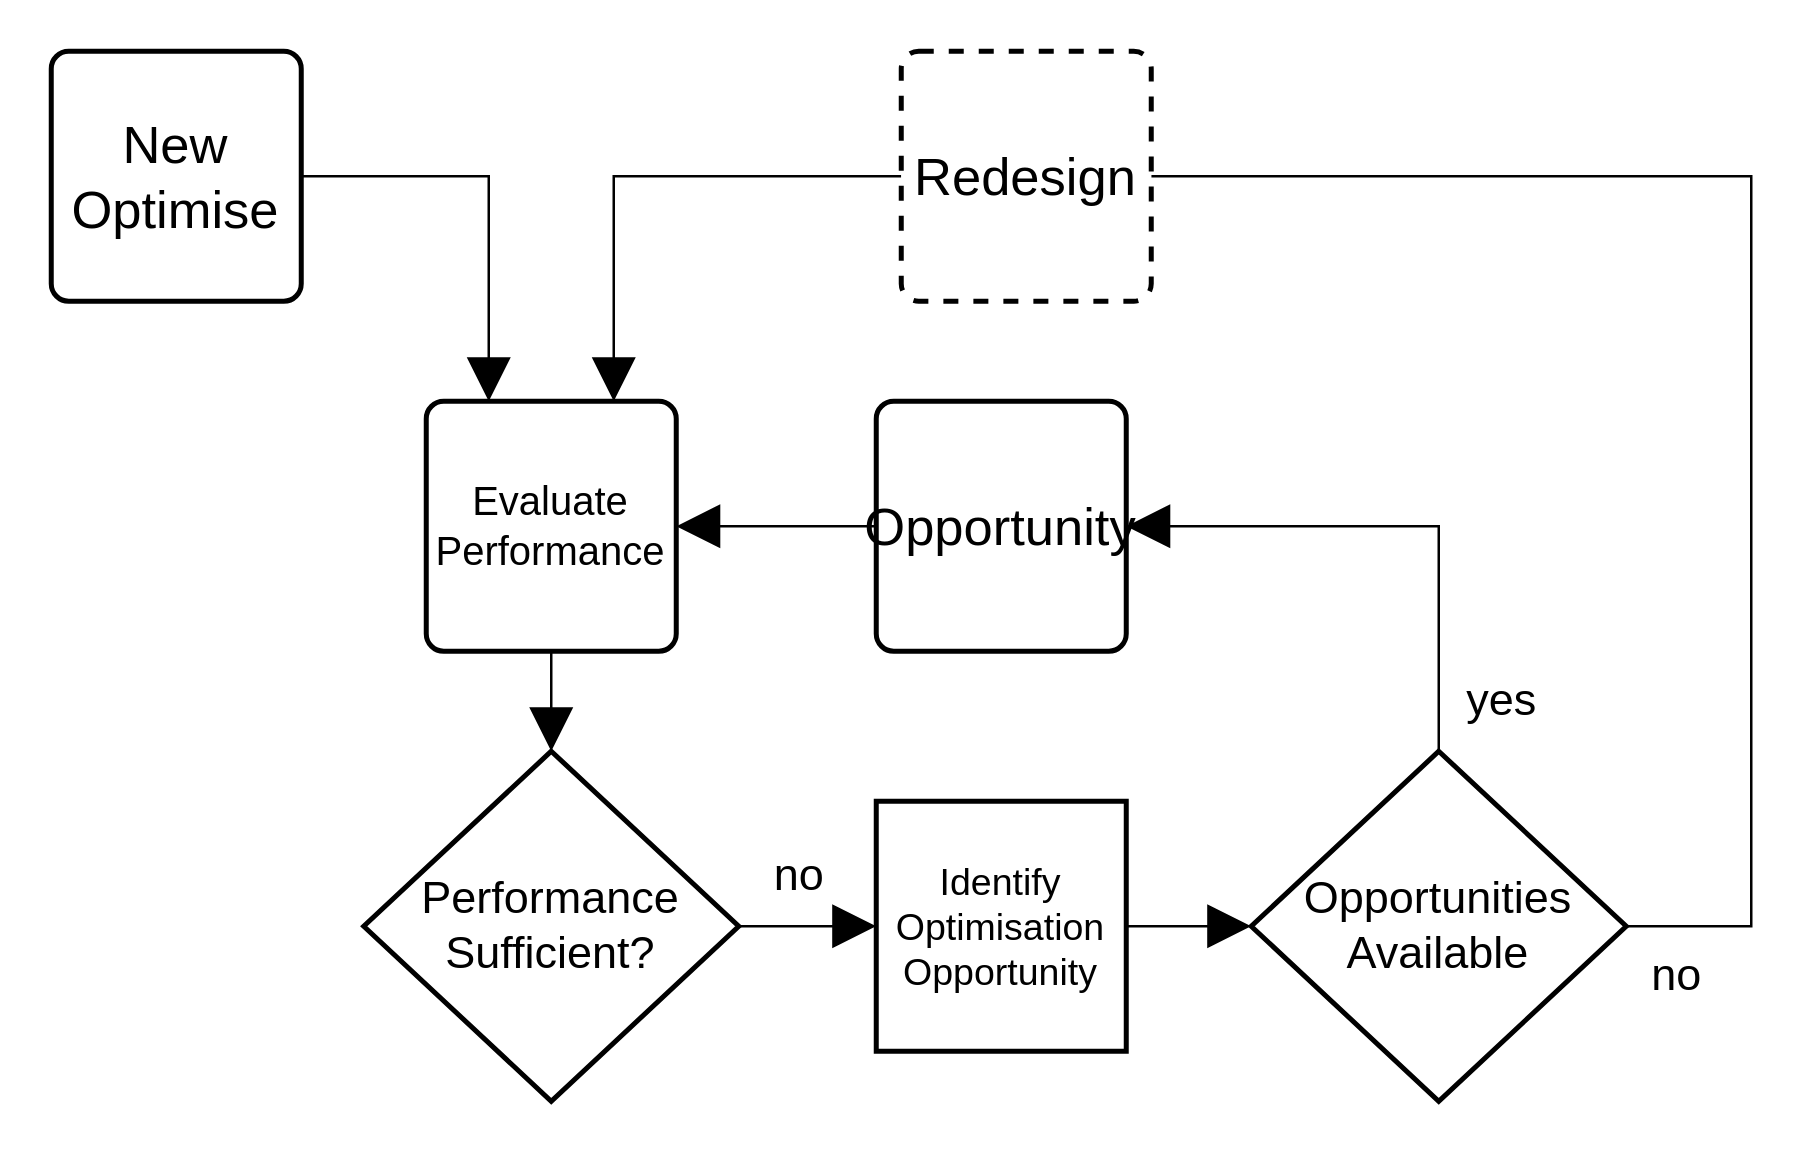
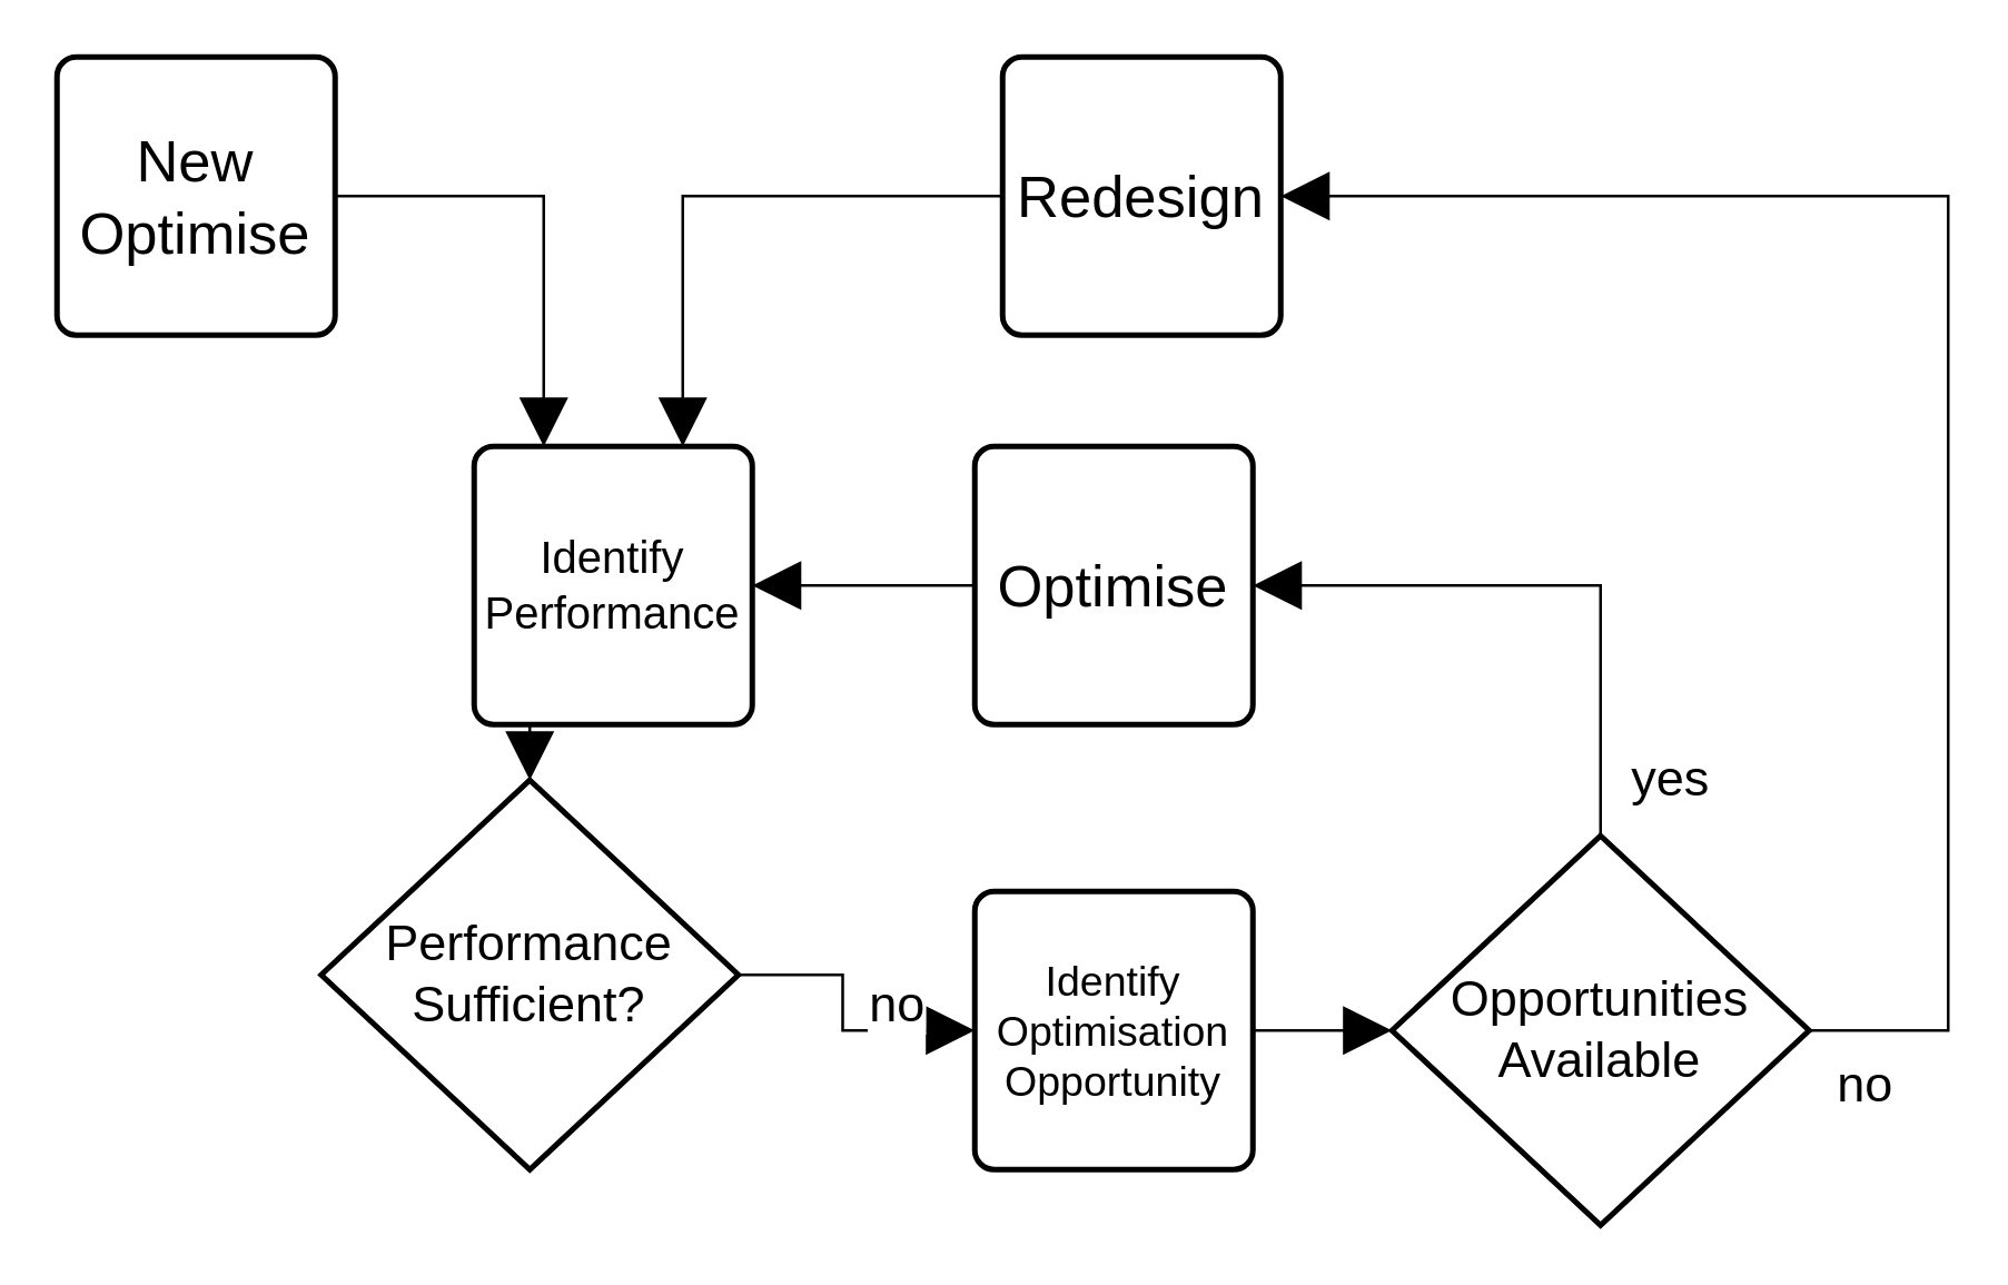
- <mxCell id="14" value="Redesign" style="rounded=1;whiteSpace=wrap;html=1;absoluteArcSize=1;arcSize=14;strokeWidth=2;fontSize=21;dashed=1;" vertex="1" parent="1"><mxGeometry x="360" y="20" width="100" height="100" as="geometry" /></mxCell>
+ <mxCell id="14" value="Redesign" style="rounded=1;whiteSpace=wrap;html=1;absoluteArcSize=1;arcSize=14;strokeWidth=2;fontSize=21;" vertex="1" parent="1"><mxGeometry x="360" y="20" width="100" height="100" as="geometry" /></mxCell>
- <mxCell id="11" value="no" style="edgeStyle=orthogonalEdgeStyle;rounded=0;orthogonalLoop=1;jettySize=auto;html=1;exitX=1;exitY=0.5;exitDx=0;exitDy=0;exitPerimeter=0;entryX=1;entryY=0.5;entryDx=0;entryDy=0;fontSize=18;endArrow=none;endFill=1;endSize=15;" edge="1" parent="1" source="12" target="14"><mxGeometry x="-0.932" y="-20" relative="1" as="geometry"><Array as="points"><mxPoint x="700" y="370" /><mxPoint x="700" y="70" /></Array><mxPoint as="offset" /></mxGeometry></mxCell>
+ <mxCell id="11" value="no" style="edgeStyle=orthogonalEdgeStyle;rounded=0;orthogonalLoop=1;jettySize=auto;html=1;exitX=1;exitY=0.5;exitDx=0;exitDy=0;exitPerimeter=0;entryX=1;entryY=0.5;entryDx=0;entryDy=0;fontSize=18;endArrow=block;endFill=1;endSize=15;" edge="1" parent="1" source="12" target="14"><mxGeometry x="-0.932" y="-20" relative="1" as="geometry"><Array as="points"><mxPoint x="700" y="370" /><mxPoint x="700" y="70" /></Array><mxPoint as="offset" /></mxGeometry></mxCell>
- <mxCell id="5" value="Evaluate&lt;br style=&quot;font-size: 16px;&quot;&gt;Performance" style="rounded=1;whiteSpace=wrap;html=1;absoluteArcSize=1;arcSize=14;strokeWidth=2;fontSize=16;" vertex="1" parent="1"><mxGeometry x="170" y="160" width="100" height="100" as="geometry" /></mxCell>
+ <mxCell id="5" value="Identify&lt;br style=&quot;font-size: 16px;&quot;&gt;Performance" style="rounded=1;whiteSpace=wrap;html=1;absoluteArcSize=1;arcSize=14;strokeWidth=2;fontSize=16;" vertex="1" parent="1"><mxGeometry x="170" y="160" width="100" height="100" as="geometry" /></mxCell>
- <mxCell id="16" value="Opportunity" style="rounded=1;whiteSpace=wrap;html=1;absoluteArcSize=1;arcSize=14;strokeWidth=2;fontSize=21;" vertex="1" parent="1"><mxGeometry x="350" y="160" width="100" height="100" as="geometry" /></mxCell>
+ <mxCell id="16" value="Optimise" style="rounded=1;whiteSpace=wrap;html=1;absoluteArcSize=1;arcSize=14;strokeWidth=2;fontSize=21;" vertex="1" parent="1"><mxGeometry x="350" y="160" width="100" height="100" as="geometry" /></mxCell>
- <mxCell id="7" value="Performance&lt;br&gt;Sufficient?" style="strokeWidth=2;html=1;shape=mxgraph.flowchart.decision;whiteSpace=wrap;fontSize=18;" vertex="1" parent="1"><mxGeometry x="145" y="300" width="150" height="140" as="geometry" /></mxCell>
+ <mxCell id="7" value="Performance&lt;br&gt;Sufficient?" style="strokeWidth=2;html=1;shape=mxgraph.flowchart.decision;whiteSpace=wrap;fontSize=18;" vertex="1" parent="1"><mxGeometry x="115" y="280" width="150" height="140" as="geometry" /></mxCell>
- <mxCell id="9" value="Identify&lt;br&gt;Optimisation&lt;br&gt;Opportunity" style="whiteSpace=wrap;html=1;absoluteArcSize=1;arcSize=14;strokeWidth=2;fontSize=15;rounded=0;" vertex="1" parent="1"><mxGeometry x="350" y="320" width="100" height="100" as="geometry" /></mxCell>
+ <mxCell id="9" value="Identify&lt;br&gt;Optimisation&lt;br&gt;Opportunity" style="rounded=1;whiteSpace=wrap;html=1;absoluteArcSize=1;arcSize=14;strokeWidth=2;fontSize=15;" vertex="1" parent="1"><mxGeometry x="350" y="320" width="100" height="100" as="geometry" /></mxCell>
